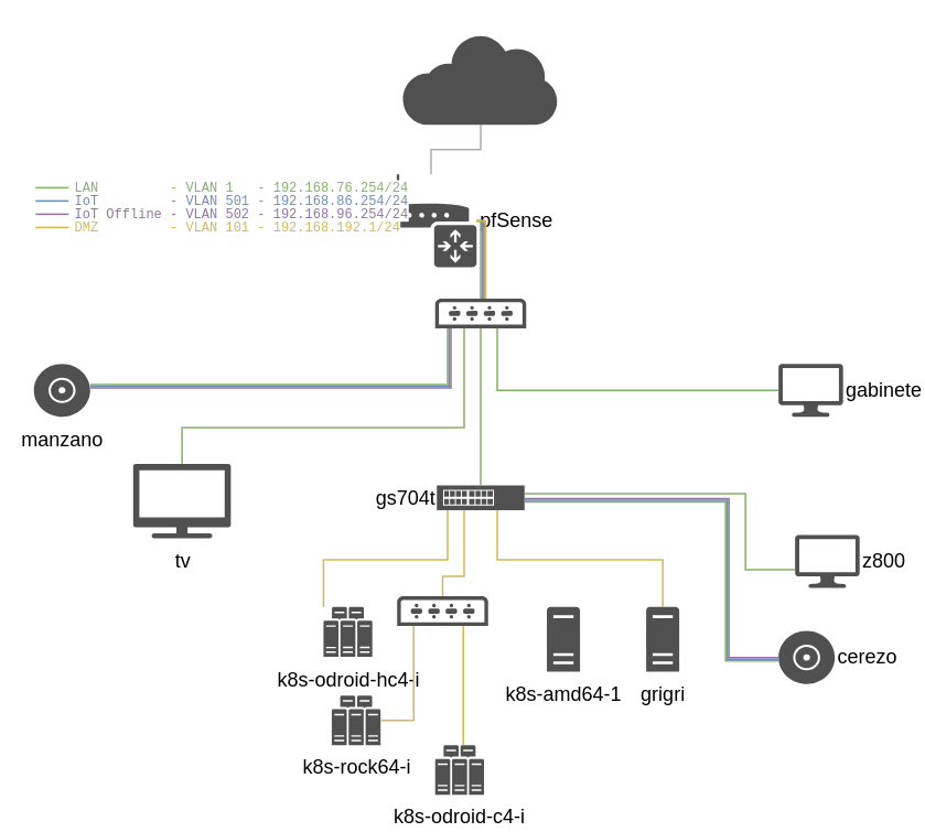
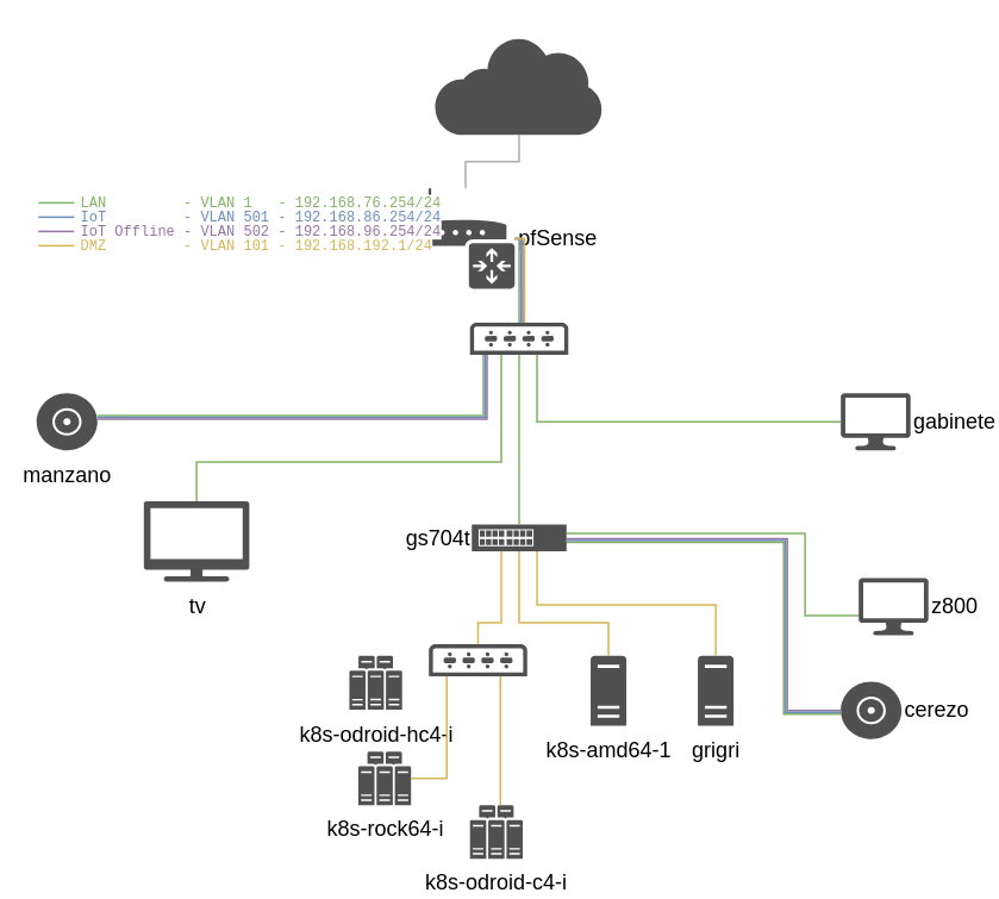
- <mxCell id="30" value="" style="endArrow=none;html=1;rounded=0;sketch=0;shadow=0;edgeStyle=orthogonalEdgeStyle;fillColor=#fff2cc;strokeColor=#d6b656;" edge="1" parent="1" source="5" target="9"><mxGeometry width="50" height="50" relative="1" as="geometry"><mxPoint x="262.526" y="370" as="sourcePoint" /><mxPoint x="290" y="318" as="targetPoint" /><Array as="points"><mxPoint x="195" y="338" /><mxPoint x="270" y="338" /></Array></mxGeometry></mxCell>
+ <mxCell id="26" value="" style="endArrow=none;html=1;rounded=0;sketch=0;shadow=0;edgeStyle=orthogonalEdgeStyle;fillColor=#fff2cc;strokeColor=#d6b656;" edge="1" parent="1" source="20" target="9"><mxGeometry width="50" height="50" relative="1" as="geometry"><mxPoint x="299.24" y="360" as="sourcePoint" /><mxPoint x="299.24" y="314" as="targetPoint" /><Array as="points"><mxPoint x="340" y="348" /><mxPoint x="290" y="348" /></Array></mxGeometry></mxCell>
